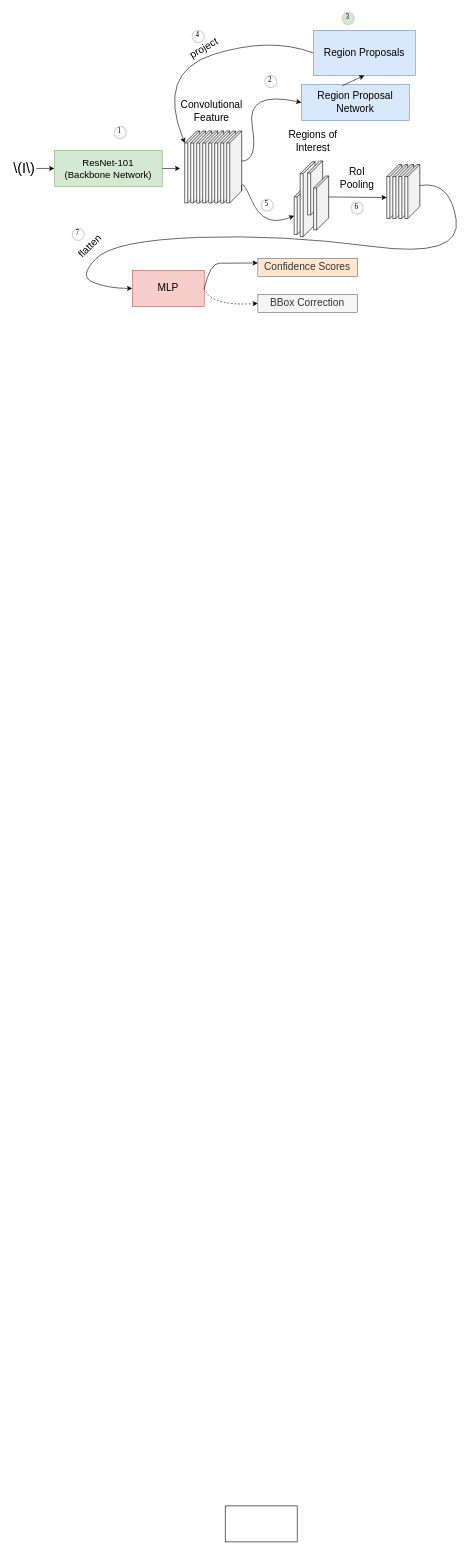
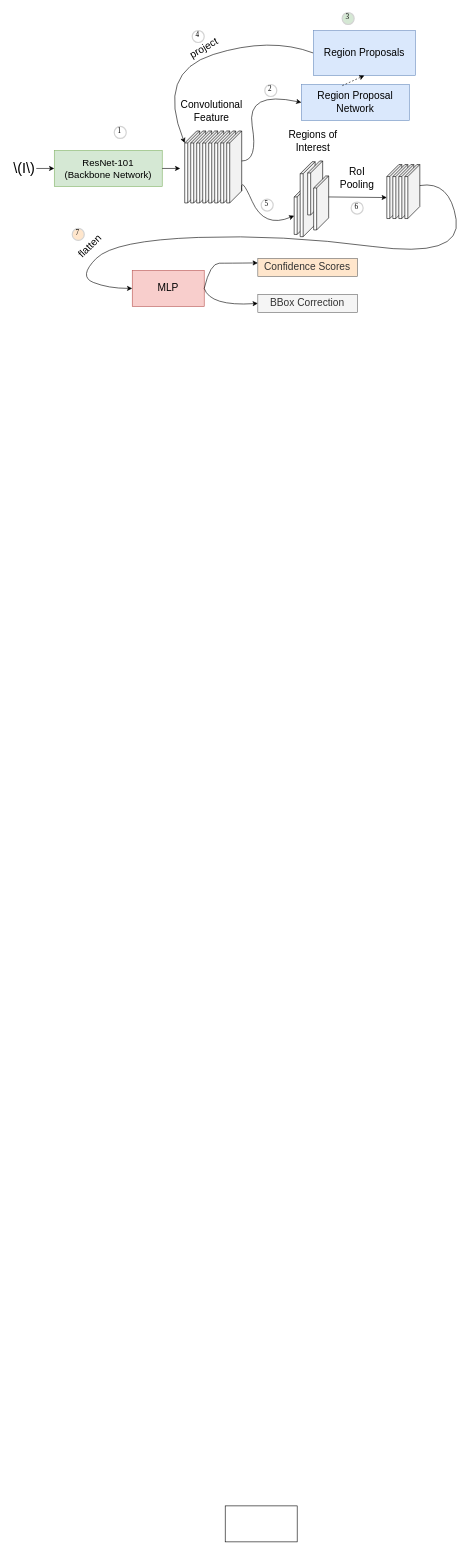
- <mxCell id="42" value="2" style="ellipse;whiteSpace=wrap;html=1;aspect=fixed;strokeWidth=2;fontFamily=Tahoma;spacingBottom=4;spacingRight=2;strokeColor=#d3d3d3;" vertex="1" parent="1"><mxGeometry x="441" y="125" width="20" height="20" as="geometry" /></mxCell>
+ <mxCell id="42" value="2" style="ellipse;whiteSpace=wrap;html=1;aspect=fixed;strokeWidth=2;fontFamily=Tahoma;spacingBottom=4;spacingRight=2;strokeColor=#d3d3d3;" vertex="1" parent="1"><mxGeometry x="441" y="140" width="20" height="20" as="geometry" /></mxCell>
- <mxCell id="19" value="" style="endArrow=classic;html=1;fontSize=17;exitX=0.379;exitY=0.033;exitDx=0;exitDy=0;exitPerimeter=0;entryX=0.5;entryY=1;entryDx=0;entryDy=0;" edge="1" parent="1" source="15" target="18"><mxGeometry width="50" height="50" relative="1" as="geometry"><mxPoint x="570" y="130" as="sourcePoint" /><mxPoint x="620" y="80" as="targetPoint" /></mxGeometry></mxCell>
+ <mxCell id="19" value="" style="endArrow=classic;html=1;fontSize=17;exitX=0.379;exitY=0.033;exitDx=0;exitDy=0;exitPerimeter=0;entryX=0.5;entryY=1;entryDx=0;entryDy=0;dashed=1;" edge="1" parent="1" source="15" target="18"><mxGeometry width="50" height="50" relative="1" as="geometry"><mxPoint x="570" y="130" as="sourcePoint" /><mxPoint x="620" y="80" as="targetPoint" /></mxGeometry></mxCell>
- <mxCell id="47" value="7" style="ellipse;whiteSpace=wrap;html=1;aspect=fixed;strokeWidth=2;fontFamily=Tahoma;spacingBottom=4;spacingRight=2;strokeColor=#d3d3d3;" vertex="1" parent="1"><mxGeometry x="120" y="380" width="20" height="20" as="geometry" /></mxCell>
+ <mxCell id="47" value="7" style="ellipse;whiteSpace=wrap;html=1;aspect=fixed;strokeWidth=2;fontFamily=Tahoma;spacingBottom=4;spacingRight=2;strokeColor=#d3d3d3;fillColor=#ffe6cc;" vertex="1" parent="1"><mxGeometry x="120" y="380" width="20" height="20" as="geometry" /></mxCell>
- <mxCell id="40" value="" style="curved=1;endArrow=classic;html=1;fontSize=17;exitX=1;exitY=0.5;exitDx=0;exitDy=0;entryX=0;entryY=0.5;entryDx=0;entryDy=0;dashed=1;" edge="1" parent="1" source="34" target="38"><mxGeometry width="50" height="50" relative="1" as="geometry"><mxPoint x="350" y="490" as="sourcePoint" /><mxPoint x="439.38" y="447.5" as="targetPoint" /><Array as="points"><mxPoint x="350" y="510" /></Array></mxGeometry></mxCell>
+ <mxCell id="40" value="" style="curved=1;endArrow=classic;html=1;fontSize=17;exitX=1;exitY=0.5;exitDx=0;exitDy=0;entryX=0;entryY=0.5;entryDx=0;entryDy=0;" edge="1" parent="1" source="34" target="38"><mxGeometry width="50" height="50" relative="1" as="geometry"><mxPoint x="350" y="490" as="sourcePoint" /><mxPoint x="439.38" y="447.5" as="targetPoint" /><Array as="points"><mxPoint x="350" y="510" /></Array></mxGeometry></mxCell>
